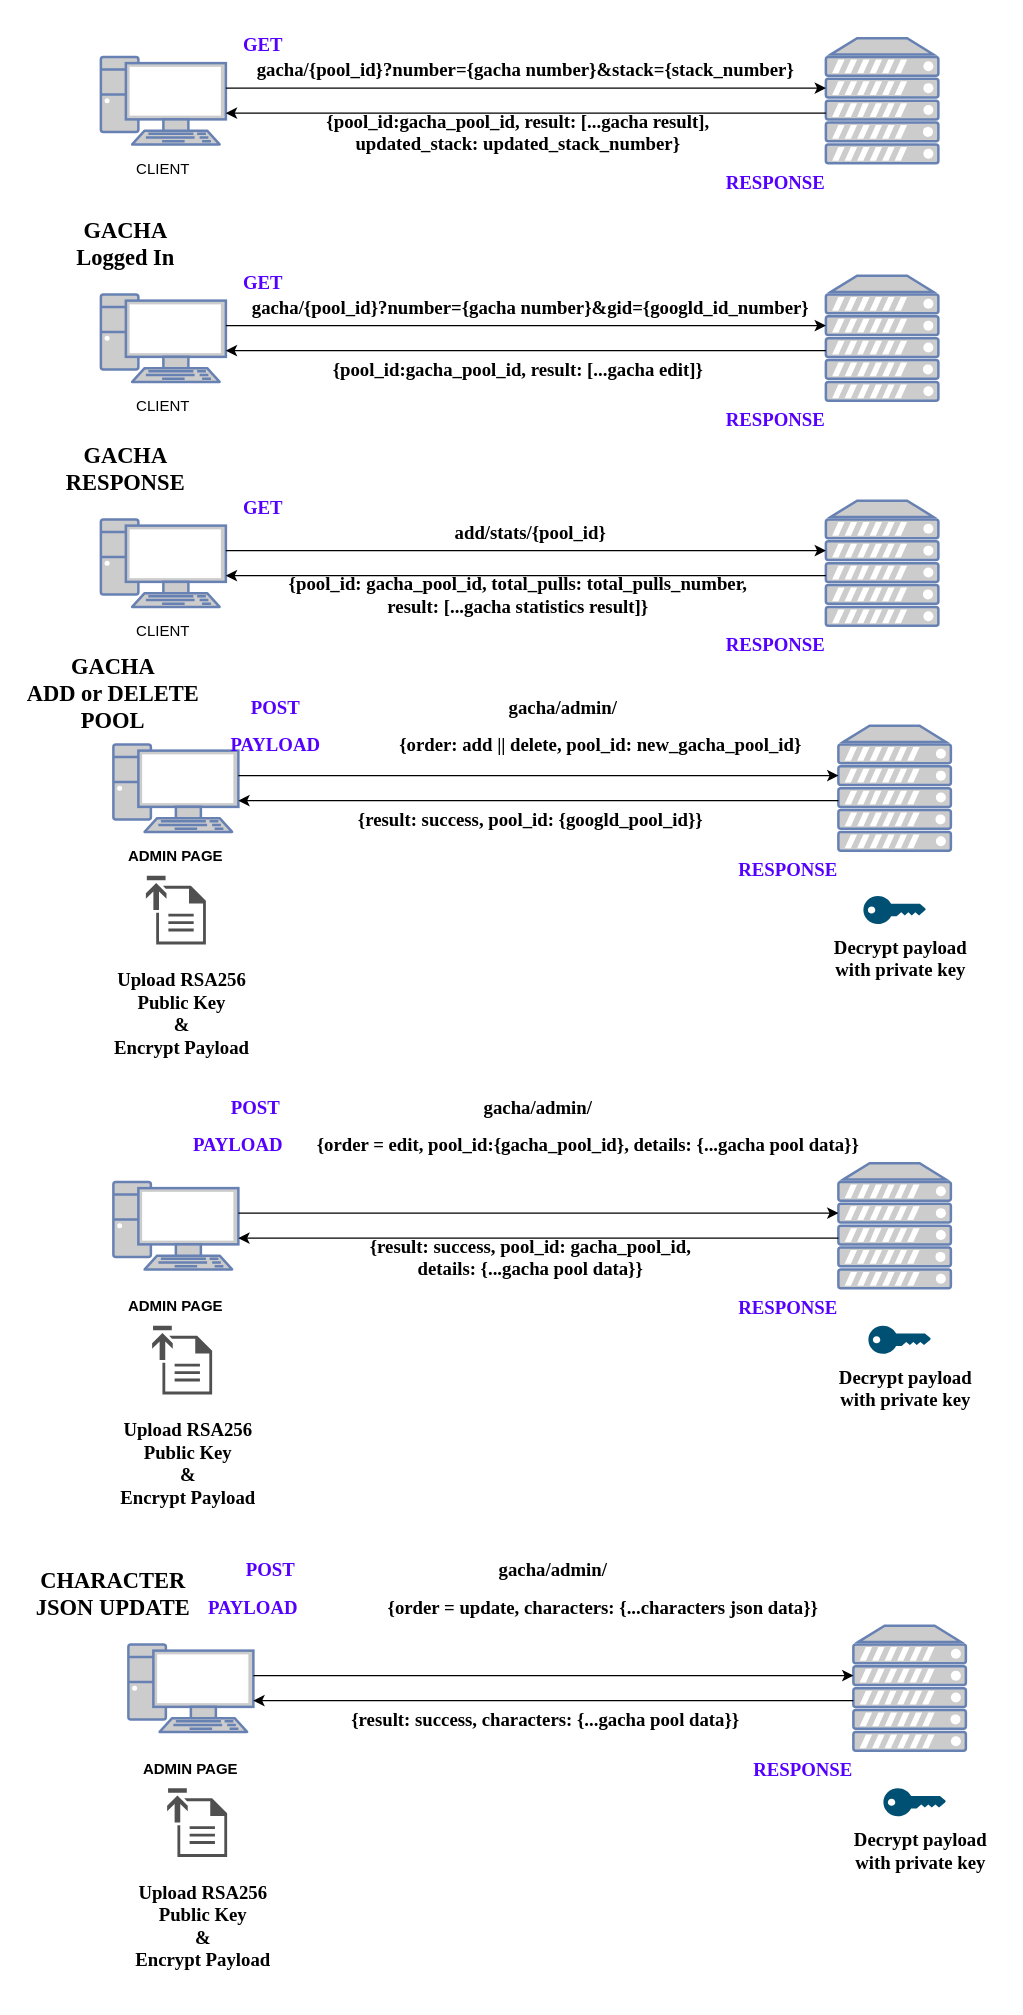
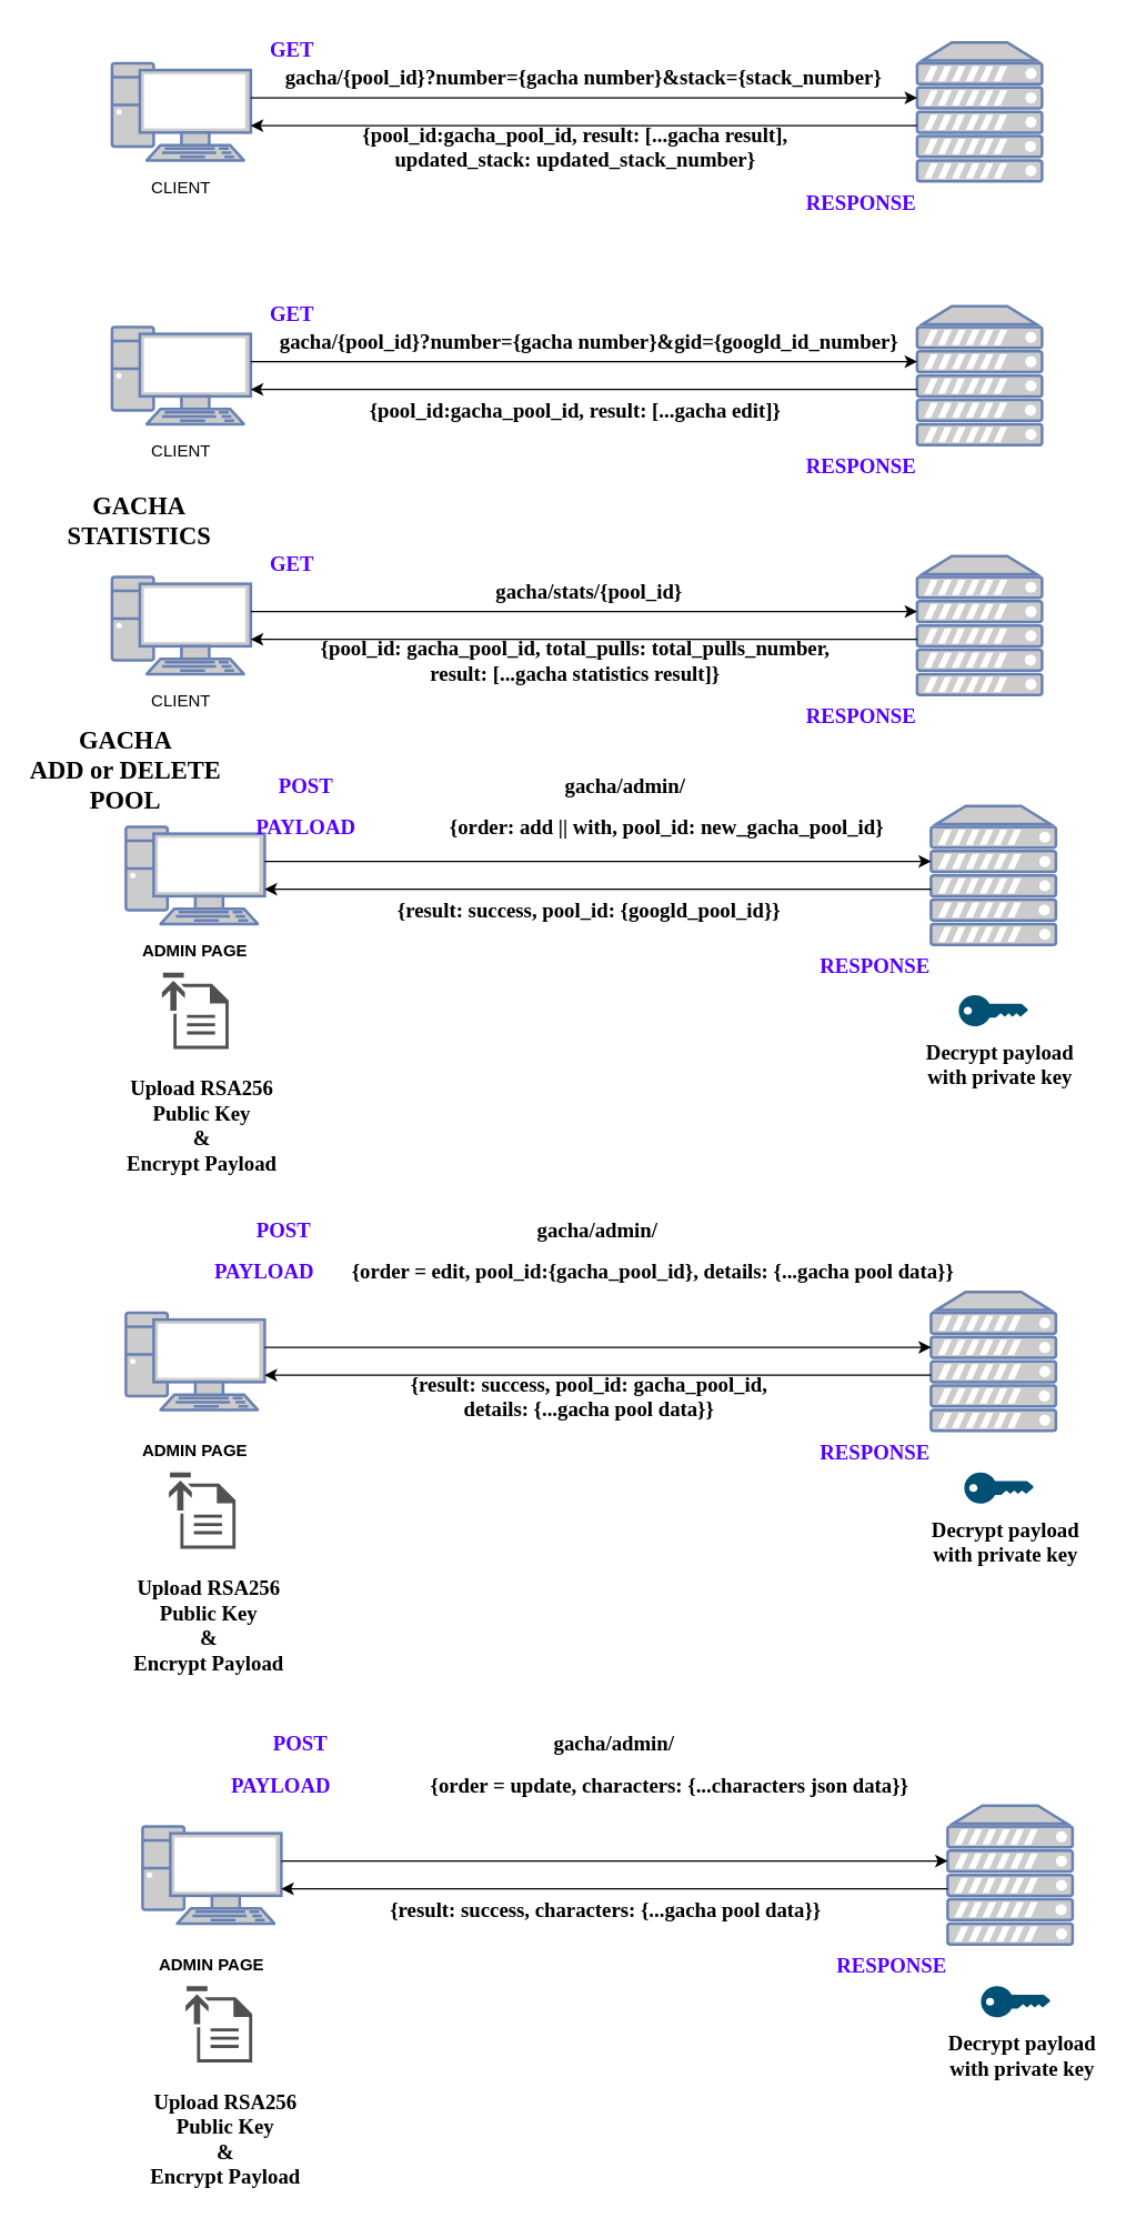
- <mxCell id="14" value="&lt;font style=&quot;font-size: 18px&quot; face=&quot;Garamond&quot;&gt;&lt;b&gt;GACHA&lt;br&gt;Logged In&lt;/b&gt;&lt;/font&gt;" style="text;html=1;strokeColor=none;fillColor=none;align=center;verticalAlign=middle;whiteSpace=wrap;rounded=0;" vertex="1" parent="1"><mxGeometry x="30" y="170" width="140" height="50" as="geometry" /></mxCell>
- <mxCell id="24" value="&lt;font style=&quot;font-size: 18px&quot; face=&quot;Garamond&quot;&gt;&lt;b&gt;GACHA&lt;br&gt;RESPONSE&lt;br&gt;&lt;/b&gt;&lt;/font&gt;" style="text;html=1;strokeColor=none;fillColor=none;align=center;verticalAlign=middle;whiteSpace=wrap;rounded=0;" vertex="1" parent="1"><mxGeometry x="30" y="350" width="140" height="50" as="geometry" /></mxCell>
+ <mxCell id="24" value="&lt;font style=&quot;font-size: 18px&quot; face=&quot;Garamond&quot;&gt;&lt;b&gt;GACHA&lt;br&gt;STATISTICS&lt;br&gt;&lt;/b&gt;&lt;/font&gt;" style="text;html=1;strokeColor=none;fillColor=none;align=center;verticalAlign=middle;whiteSpace=wrap;rounded=0;" vertex="1" parent="1"><mxGeometry x="30" y="350" width="140" height="50" as="geometry" /></mxCell>
- <mxCell id="25" value="add/stats/{pool_id}" style="text;html=1;strokeColor=none;fillColor=none;align=center;verticalAlign=middle;whiteSpace=wrap;rounded=0;fontFamily=Garamond;fontSize=15;fontStyle=1" vertex="1" parent="1"><mxGeometry x="174" y="410" width="500" height="30" as="geometry" /></mxCell>
+ <mxCell id="25" value="gacha/stats/{pool_id}" style="text;html=1;strokeColor=none;fillColor=none;align=center;verticalAlign=middle;whiteSpace=wrap;rounded=0;fontFamily=Garamond;fontSize=15;fontStyle=1" vertex="1" parent="1"><mxGeometry x="174" y="410" width="500" height="30" as="geometry" /></mxCell>
- <mxCell id="50" value="{order: add || delete, pool_id: new_gacha_pool_id}" style="text;html=1;strokeColor=none;fillColor=none;align=center;verticalAlign=middle;whiteSpace=wrap;rounded=0;fontFamily=Garamond;fontSize=15;fontStyle=1" vertex="1" parent="1"><mxGeometry x="230" y="580" width="500" height="30" as="geometry" /></mxCell>
+ <mxCell id="50" value="{order: add || with, pool_id: new_gacha_pool_id}" style="text;html=1;strokeColor=none;fillColor=none;align=center;verticalAlign=middle;whiteSpace=wrap;rounded=0;fontFamily=Garamond;fontSize=15;fontStyle=1" vertex="1" parent="1"><mxGeometry x="230" y="580" width="500" height="30" as="geometry" /></mxCell>
- <mxCell id="64" value="&lt;font style=&quot;font-size: 18px&quot; face=&quot;Garamond&quot;&gt;&lt;b&gt;CHARACTER&lt;br&gt;JSON UPDATE&lt;br&gt;&lt;/b&gt;&lt;/font&gt;" style="text;html=1;strokeColor=none;fillColor=none;align=center;verticalAlign=middle;whiteSpace=wrap;rounded=0;" vertex="1" parent="1"><mxGeometry x="20" y="1250" width="140" height="50" as="geometry" /></mxCell>
